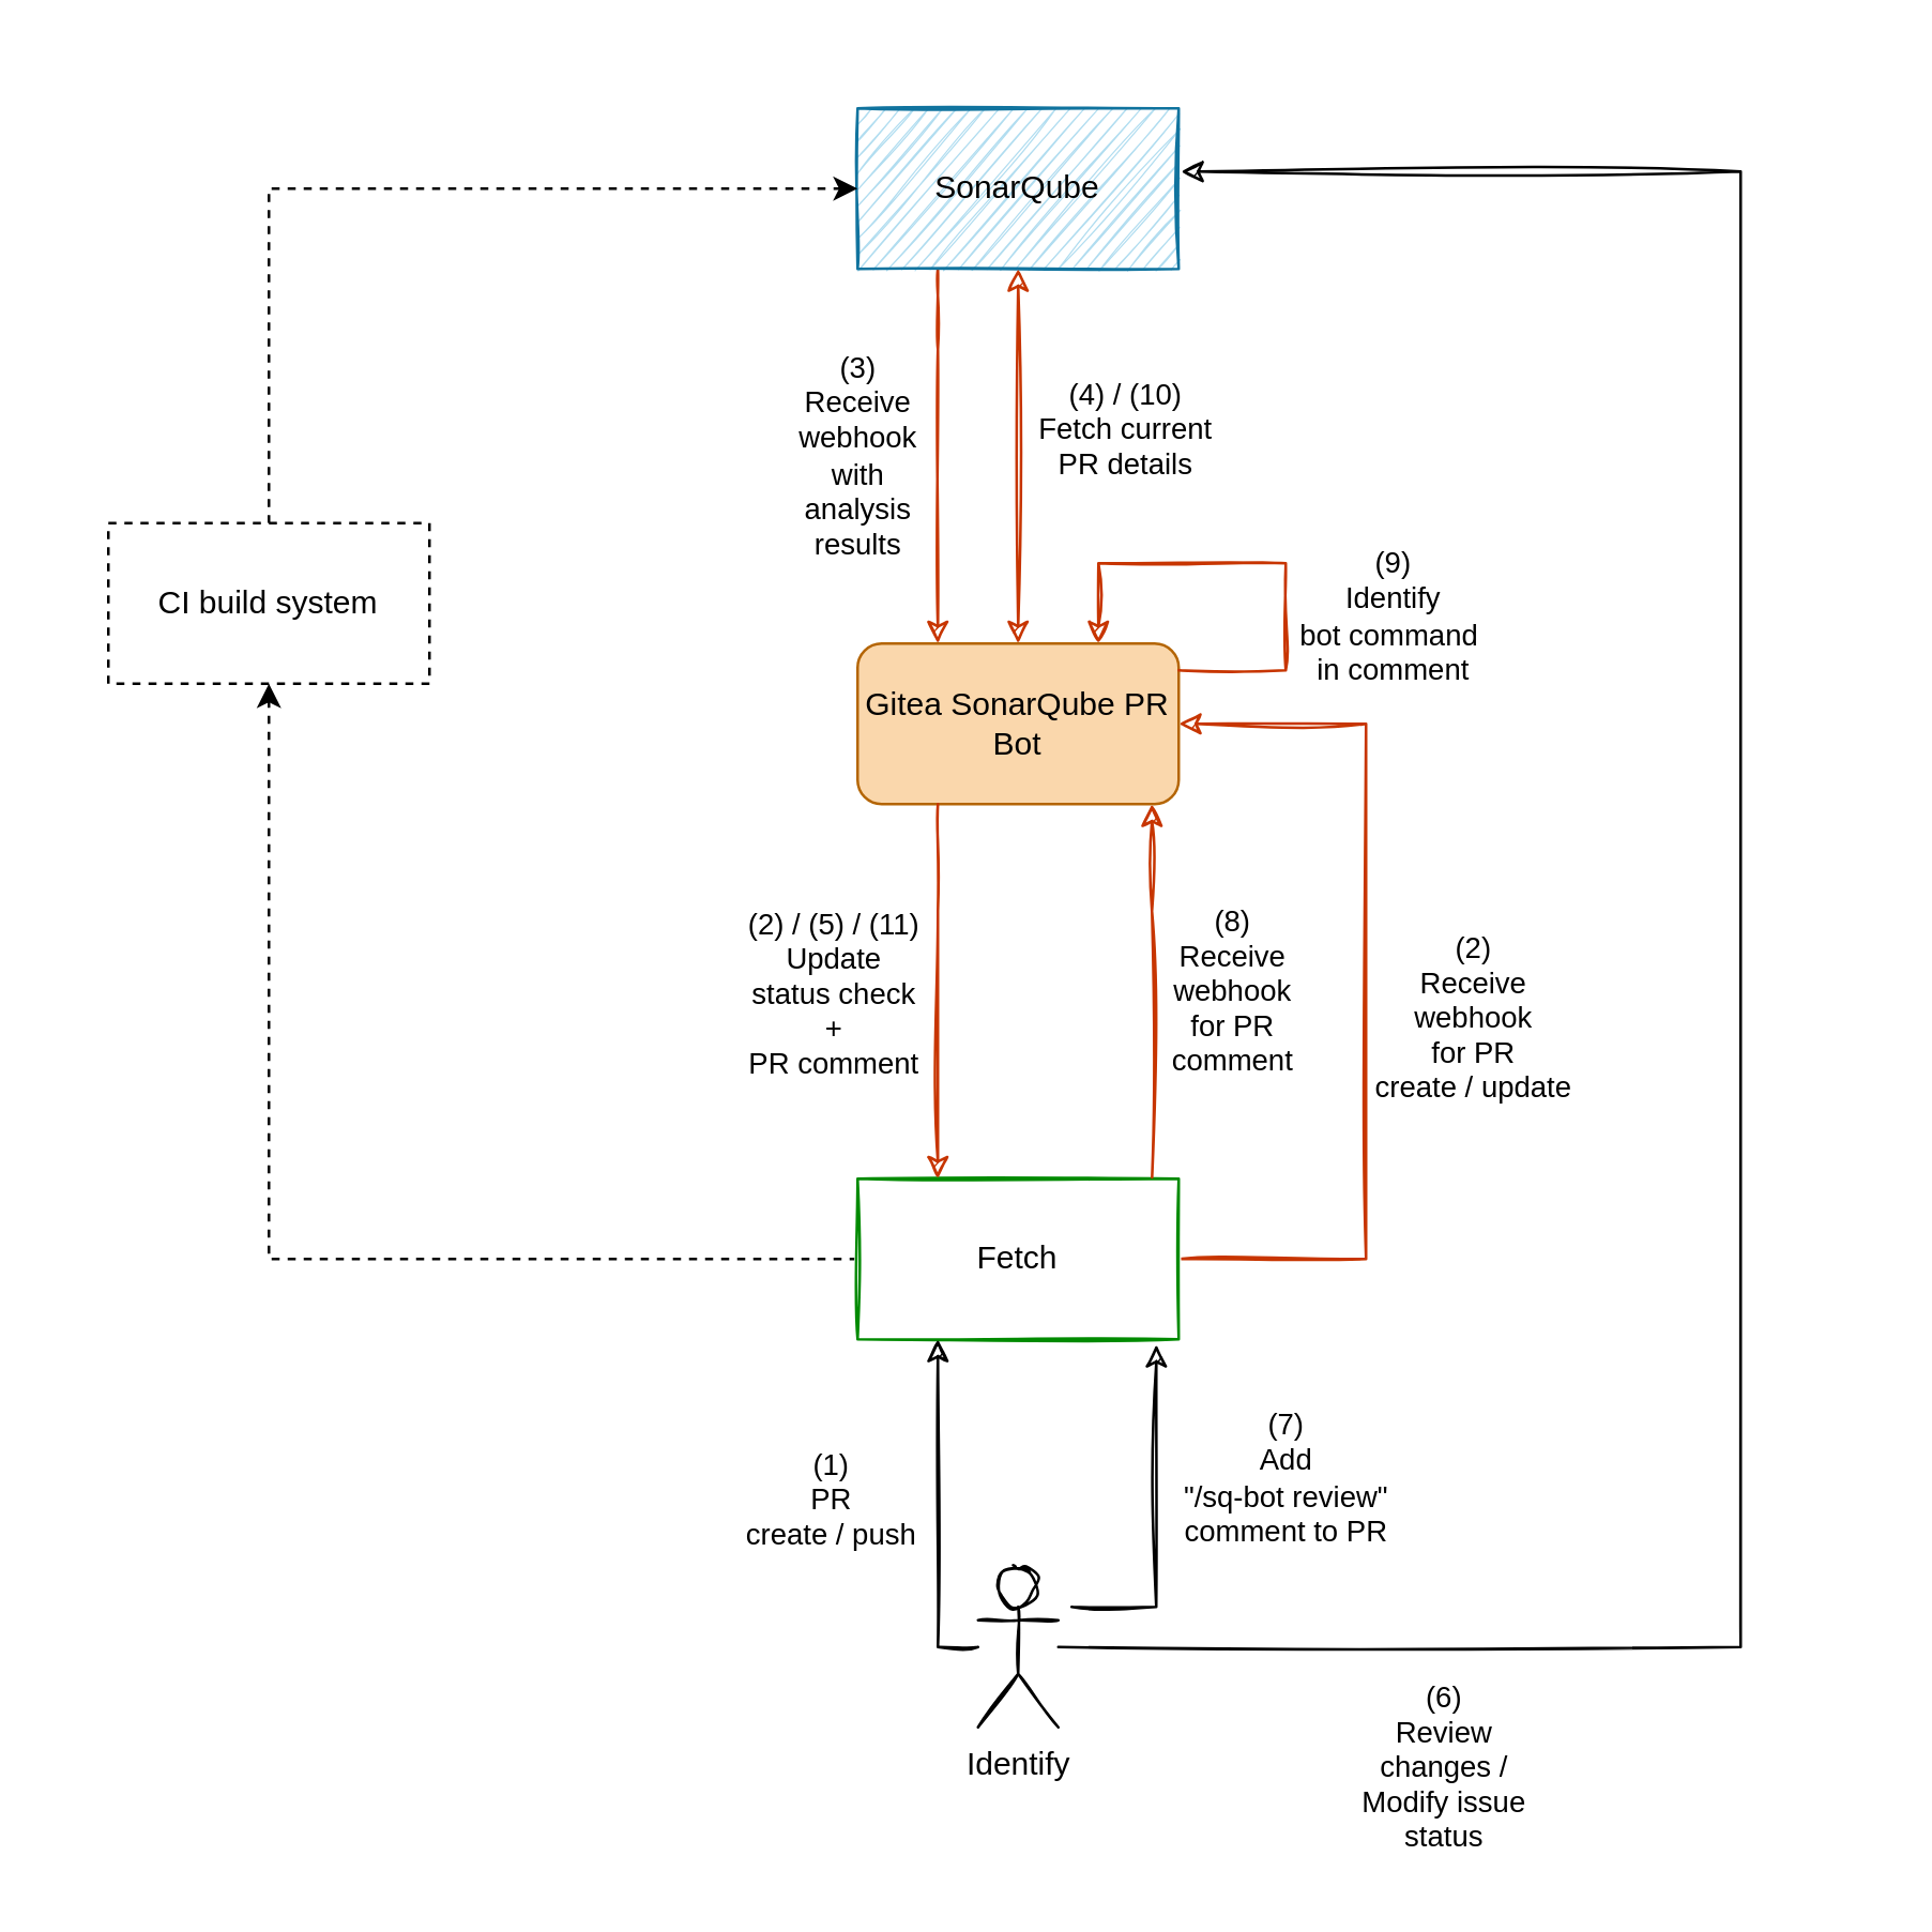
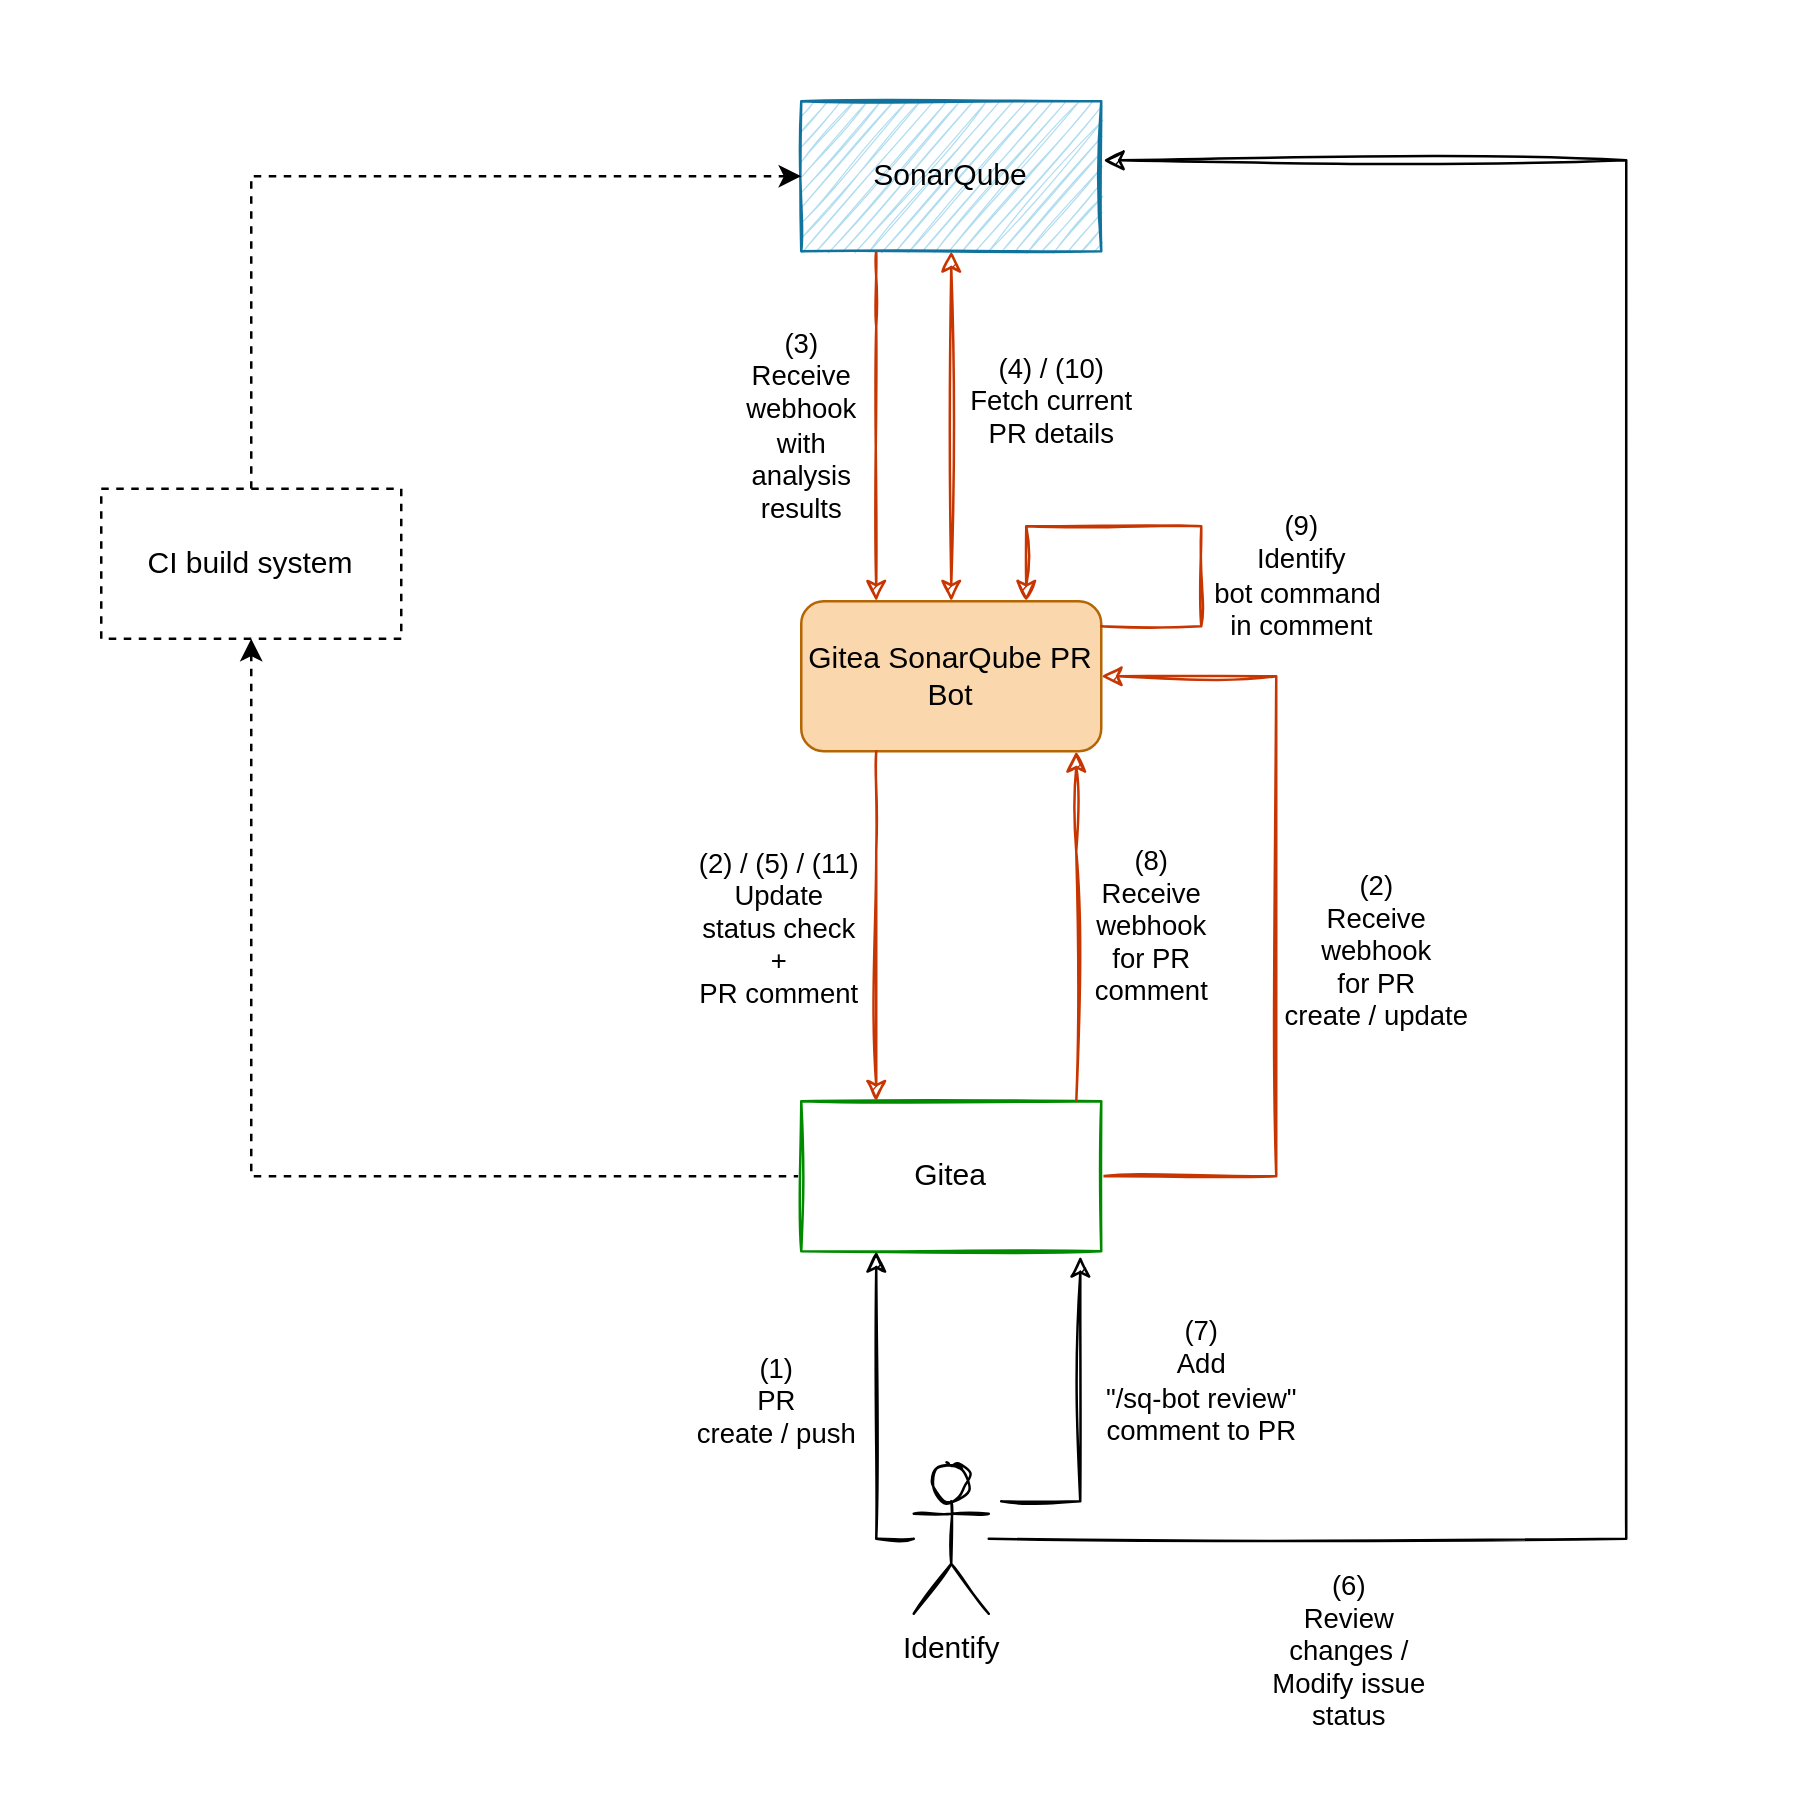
- <mxCell id="10" value="Fetch" style="rounded=0;whiteSpace=wrap;html=1;sketch=1;strokeColor=#008A00;" parent="1" vertex="1"><mxGeometry x="320" y="440" width="120" height="60" as="geometry" /></mxCell>
+ <mxCell id="10" value="Gitea" style="rounded=0;whiteSpace=wrap;html=1;sketch=1;strokeColor=#008A00;" parent="1" vertex="1"><mxGeometry x="320" y="440" width="120" height="60" as="geometry" /></mxCell>
